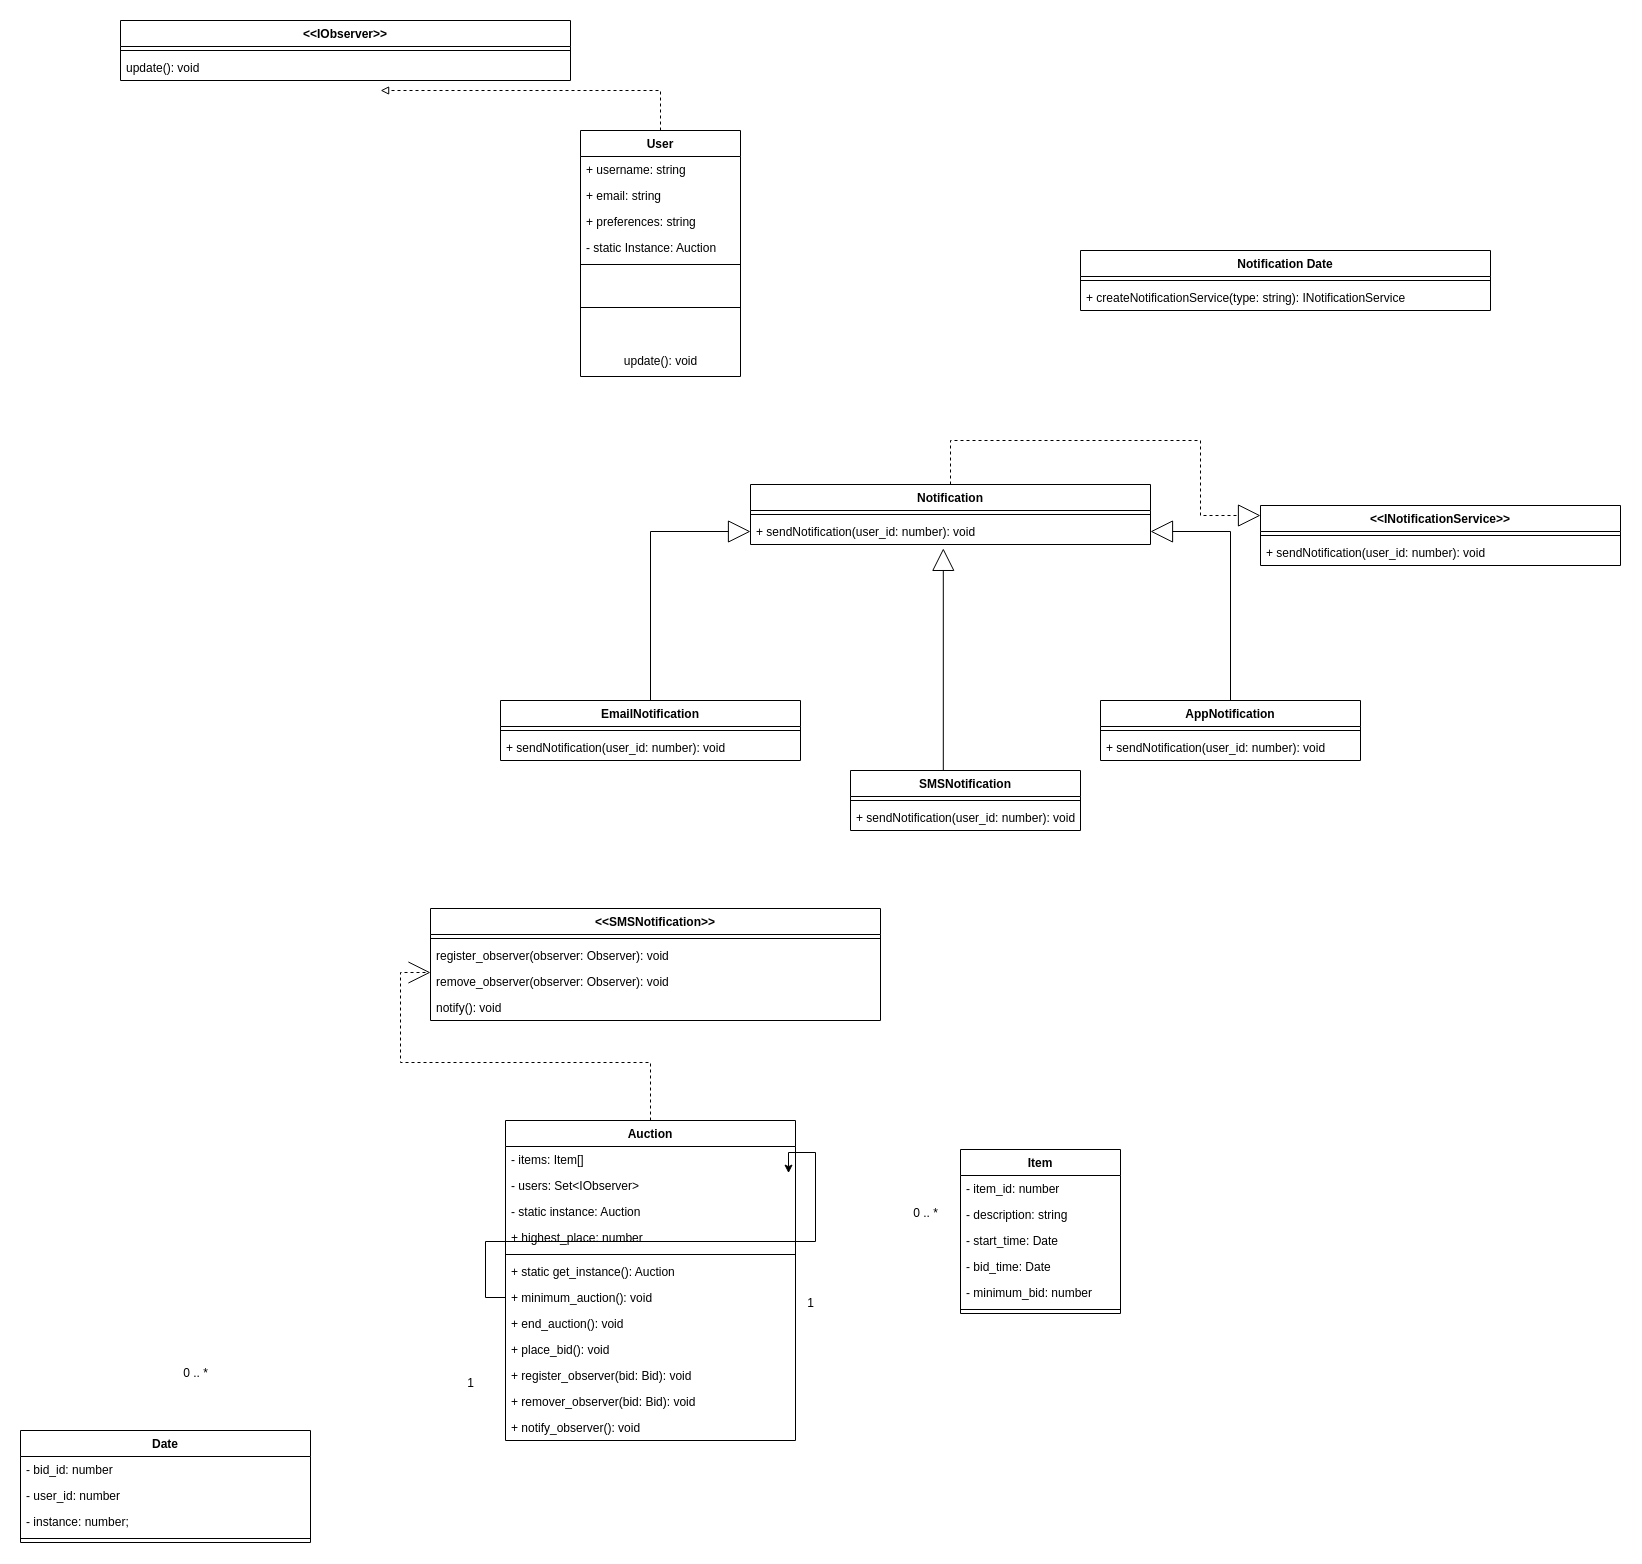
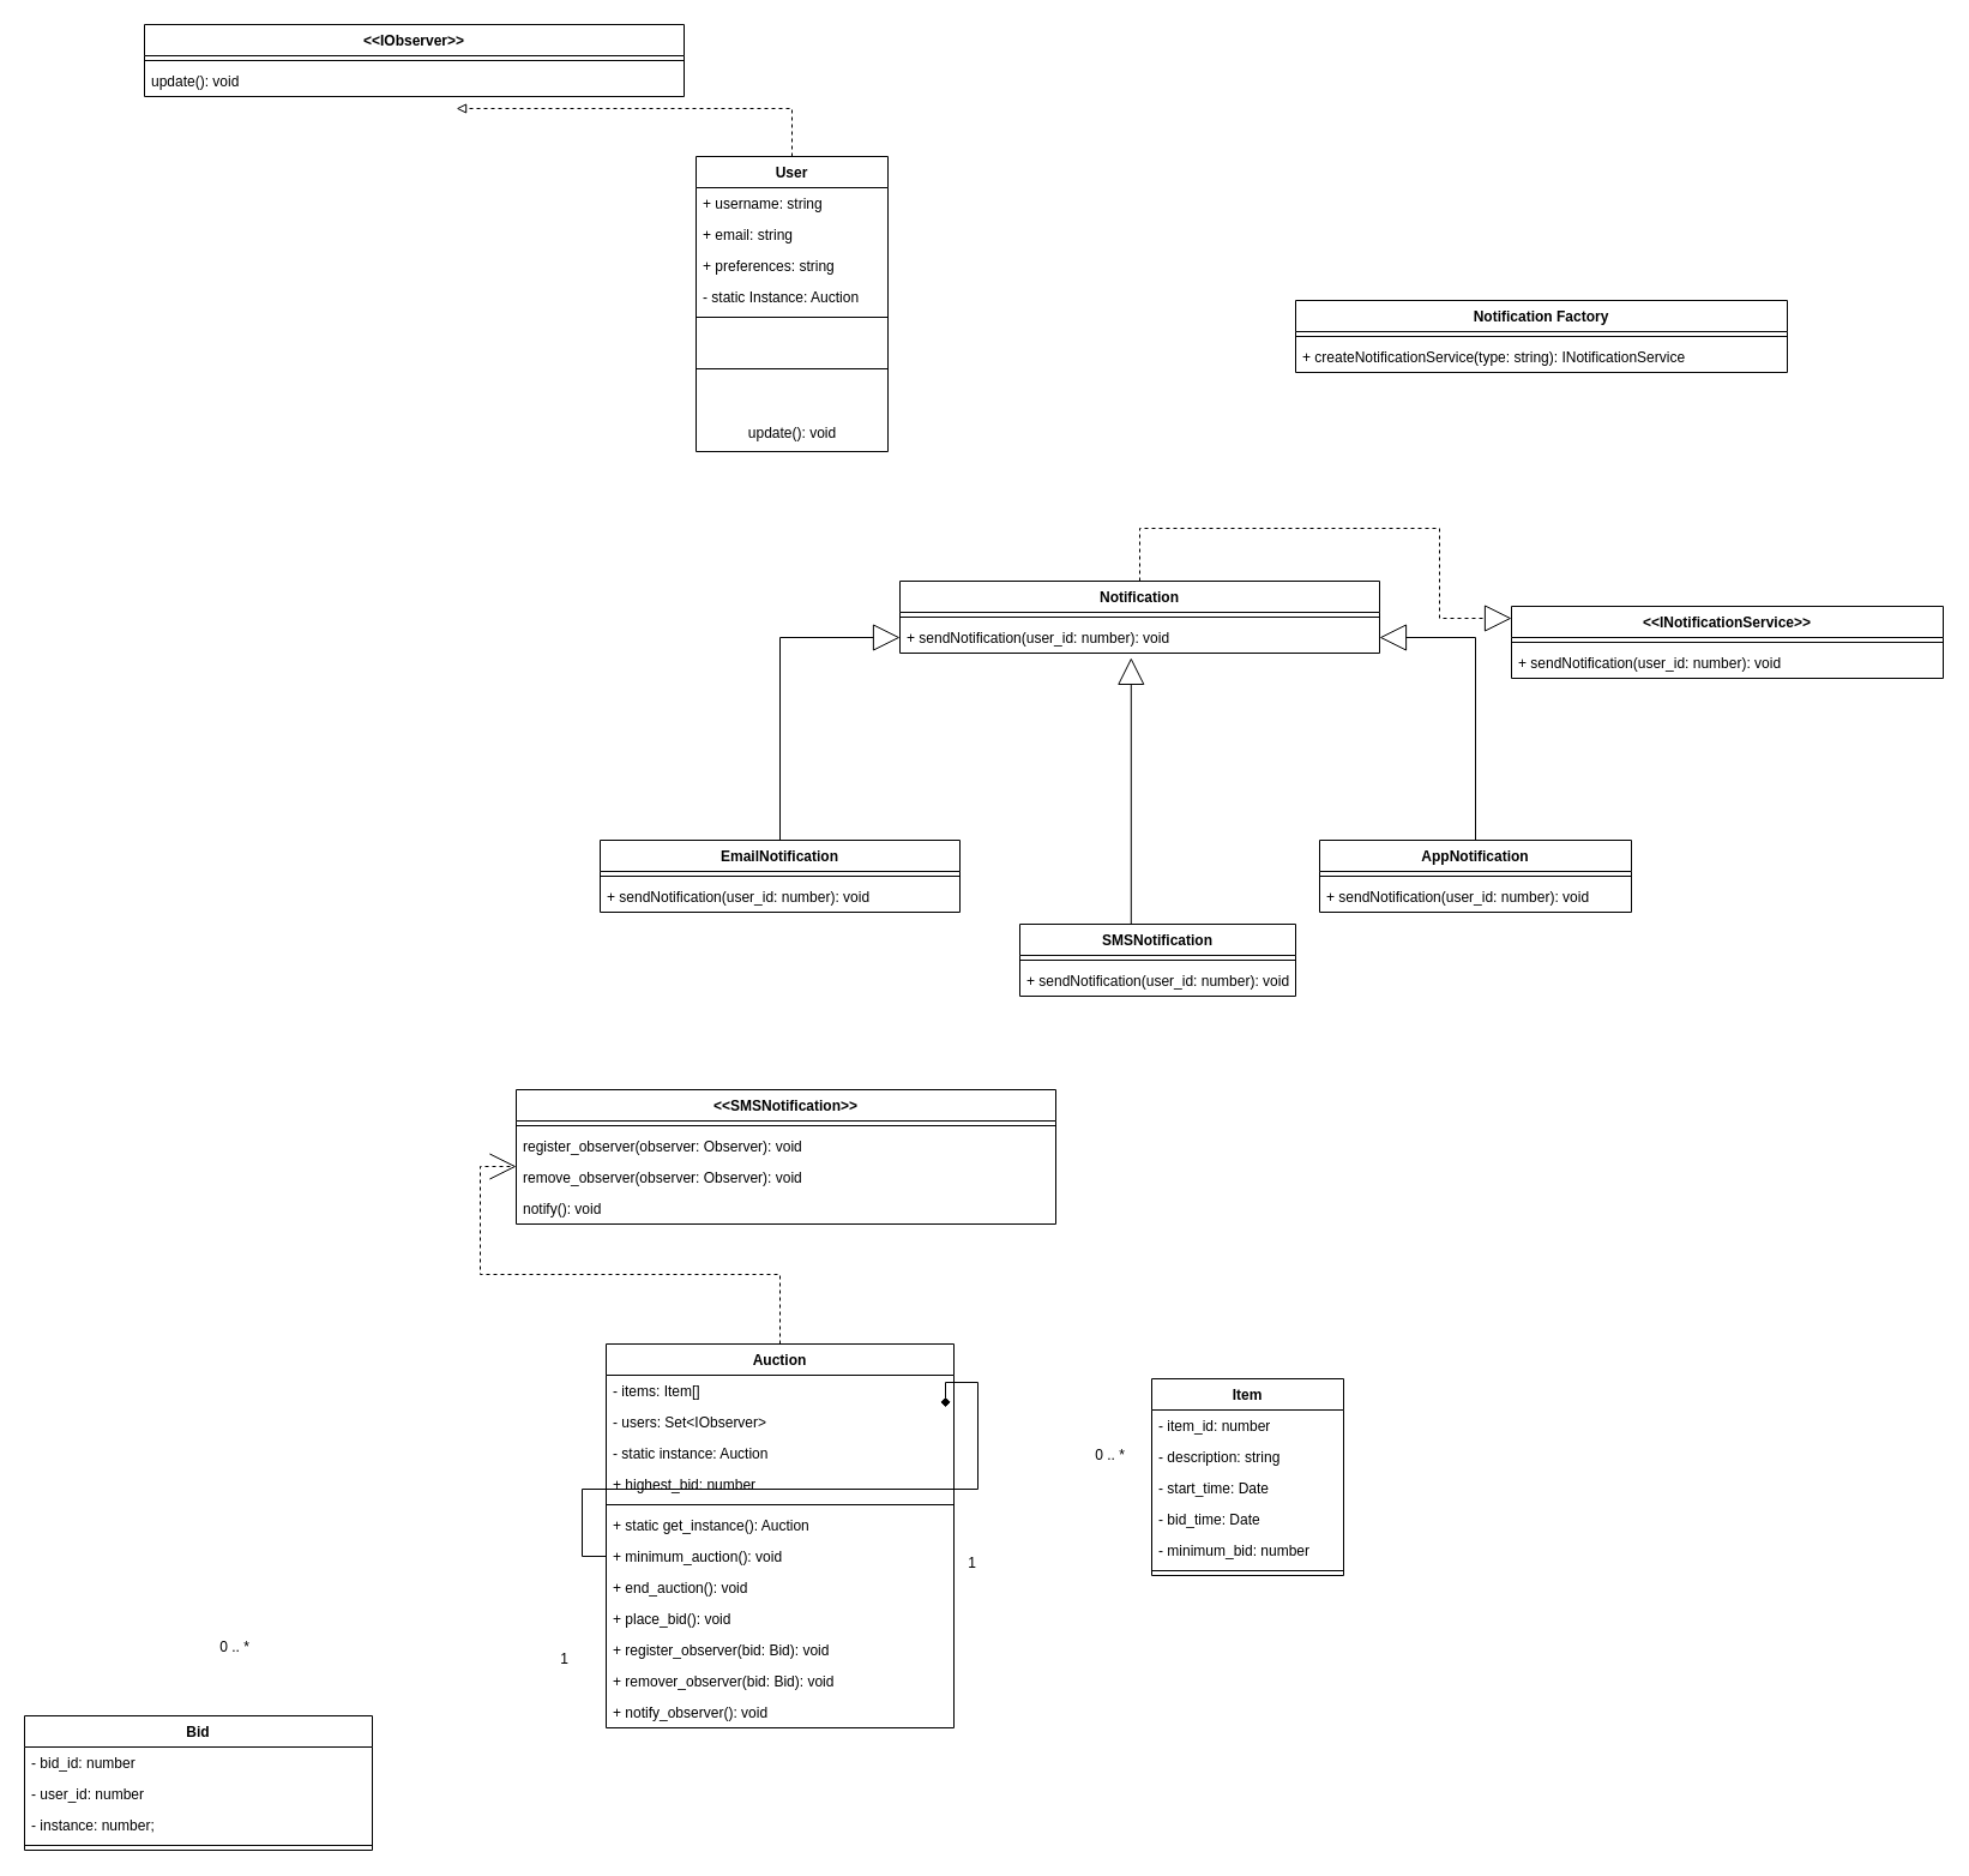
- <mxCell id="17" value="Notification Date" style="swimlane;fontStyle=1;align=center;verticalAlign=top;childLayout=stackLayout;horizontal=1;startSize=26;horizontalStack=0;resizeParent=1;resizeParentMax=0;resizeLast=0;collapsible=1;marginBottom=0;whiteSpace=wrap;html=1;" parent="1" vertex="1"><mxGeometry x="1080" y="250" width="410" height="60" as="geometry" /></mxCell>
+ <mxCell id="17" value="Notification Factory" style="swimlane;fontStyle=1;align=center;verticalAlign=top;childLayout=stackLayout;horizontal=1;startSize=26;horizontalStack=0;resizeParent=1;resizeParentMax=0;resizeLast=0;collapsible=1;marginBottom=0;whiteSpace=wrap;html=1;" parent="1" vertex="1"><mxGeometry x="1080" y="250" width="410" height="60" as="geometry" /></mxCell>
- <mxCell id="52" style="edgeStyle=orthogonalEdgeStyle;rounded=0;orthogonalLoop=1;jettySize=auto;html=1;entryX=0.976;entryY=0.024;entryDx=0;entryDy=0;entryPerimeter=0;" edge="1" parent="39" source="46" target="41"><mxGeometry relative="1" as="geometry" /></mxCell>
+ <mxCell id="52" style="edgeStyle=orthogonalEdgeStyle;rounded=0;orthogonalLoop=1;jettySize=auto;html=1;entryX=0.976;entryY=0.024;entryDx=0;entryDy=0;entryPerimeter=0;endArrow=diamond;" edge="1" parent="39" source="46" target="41"><mxGeometry relative="1" as="geometry" /></mxCell>
- <mxCell id="43" value="+ highest_place: number" style="text;strokeColor=none;fillColor=none;align=left;verticalAlign=top;spacingLeft=4;spacingRight=4;overflow=hidden;rotatable=0;points=[[0,0.5],[1,0.5]];portConstraint=eastwest;whiteSpace=wrap;html=1;" vertex="1" parent="39"><mxGeometry y="104" width="290" height="26" as="geometry" /></mxCell>
+ <mxCell id="43" value="+ highest_bid: number" style="text;strokeColor=none;fillColor=none;align=left;verticalAlign=top;spacingLeft=4;spacingRight=4;overflow=hidden;rotatable=0;points=[[0,0.5],[1,0.5]];portConstraint=eastwest;whiteSpace=wrap;html=1;" vertex="1" parent="39"><mxGeometry y="104" width="290" height="26" as="geometry" /></mxCell>
- <mxCell id="53" value="Date" style="swimlane;fontStyle=1;align=center;verticalAlign=top;childLayout=stackLayout;horizontal=1;startSize=26;horizontalStack=0;resizeParent=1;resizeParentMax=0;resizeLast=0;collapsible=1;marginBottom=0;whiteSpace=wrap;html=1;" parent="1" vertex="1"><mxGeometry x="20" y="1430" width="290" height="112" as="geometry" /></mxCell>
+ <mxCell id="53" value="Bid" style="swimlane;fontStyle=1;align=center;verticalAlign=top;childLayout=stackLayout;horizontal=1;startSize=26;horizontalStack=0;resizeParent=1;resizeParentMax=0;resizeLast=0;collapsible=1;marginBottom=0;whiteSpace=wrap;html=1;" parent="1" vertex="1"><mxGeometry x="20" y="1430" width="290" height="112" as="geometry" /></mxCell>
